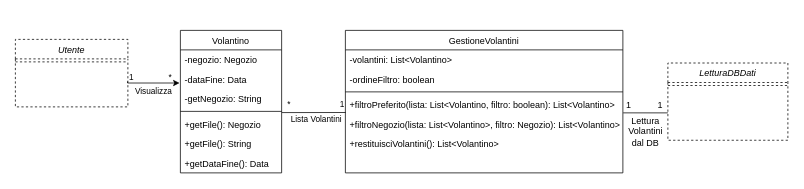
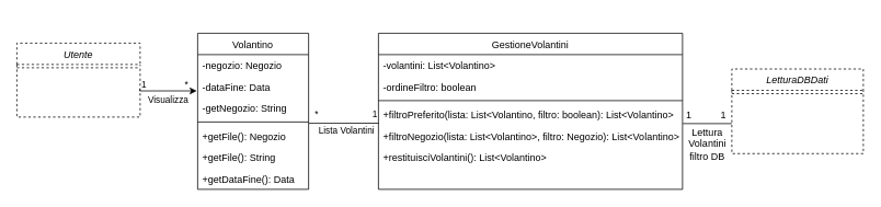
- <mxCell id="31" value="Lettura&lt;br&gt;Volantini&lt;br&gt;dal DB" style="text;html=1;align=center;verticalAlign=middle;resizable=0;points=[];autosize=1;strokeColor=none;" vertex="1" parent="1"><mxGeometry x="830" y="150" width="60" height="50" as="geometry" /></mxCell>
+ <mxCell id="31" value="Lettura&lt;br&gt;Volantini&lt;br&gt;filtro DB" style="text;html=1;align=center;verticalAlign=middle;resizable=0;points=[];autosize=1;strokeColor=none;" vertex="1" parent="1"><mxGeometry x="830" y="150" width="60" height="50" as="geometry" /></mxCell>
